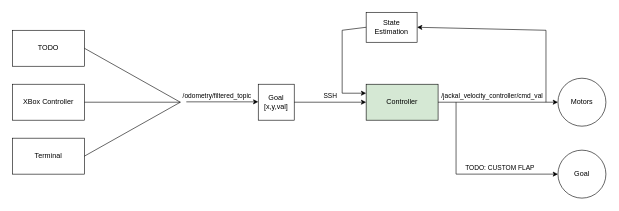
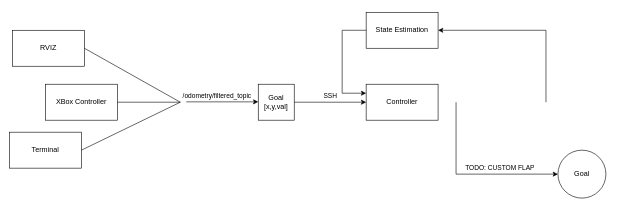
- <mxCell id="16" value="State Estimation" style="whiteSpace=wrap;html=1;" vertex="1" parent="1"><mxGeometry x="610" y="20" width="85" height="50" as="geometry" /></mxCell>
+ <mxCell id="16" value="State Estimation" style="whiteSpace=wrap;html=1;" vertex="1" parent="1"><mxGeometry x="610" y="20" width="120" height="60" as="geometry" /></mxCell>
- <mxCell id="2" value="TODO" style="rounded=0;whiteSpace=wrap;html=1;" vertex="1" parent="1"><mxGeometry x="20" y="50" width="120" height="60" as="geometry" /></mxCell>
+ <mxCell id="2" value="RVIZ" style="rounded=0;whiteSpace=wrap;html=1;" vertex="1" parent="1"><mxGeometry x="20" y="50" width="120" height="60" as="geometry" /></mxCell>
- <mxCell id="3" value="XBox Controller" style="whiteSpace=wrap;html=1;" vertex="1" parent="1"><mxGeometry x="20" y="140" width="120" height="60" as="geometry" /></mxCell>
+ <mxCell id="3" value="XBox Controller" style="whiteSpace=wrap;html=1;" vertex="1" parent="1"><mxGeometry x="75" y="140" width="120" height="60" as="geometry" /></mxCell>
- <mxCell id="11" value="Controller" style="rounded=0;whiteSpace=wrap;html=1;fillColor=#d5e8d4;" vertex="1" parent="1"><mxGeometry x="610" y="140" width="120" height="60" as="geometry" /></mxCell>
+ <mxCell id="11" value="Controller" style="rounded=0;whiteSpace=wrap;html=1;" vertex="1" parent="1"><mxGeometry x="610" y="140" width="120" height="60" as="geometry" /></mxCell>
- <mxCell id="12" value="/jackal_velocity_controller/cmd_val" style="endArrow=classic;html=1;rounded=0;exitX=1;exitY=0.5;exitDx=0;exitDy=0;" edge="1" parent="1" source="11" target="13"><mxGeometry x="-0.091" y="10" width="50" height="50" relative="1" as="geometry"><mxPoint x="630" y="280" as="sourcePoint" /><mxPoint x="880" y="170" as="targetPoint" /><Array as="points" /><mxPoint x="-1" as="offset" /></mxGeometry></mxCell>
- <mxCell id="13" value="Motors" style="ellipse;whiteSpace=wrap;html=1;aspect=fixed;" vertex="1" parent="1"><mxGeometry x="930" y="130" width="80" height="80" as="geometry" /></mxCell>
- <mxCell id="4" value="Terminal" style="whiteSpace=wrap;html=1;" vertex="1" parent="1"><mxGeometry x="20" y="230" width="120" height="60" as="geometry" /></mxCell>
+ <mxCell id="4" value="Terminal" style="whiteSpace=wrap;html=1;" vertex="1" parent="1"><mxGeometry x="15" y="220" width="120" height="60" as="geometry" /></mxCell>
